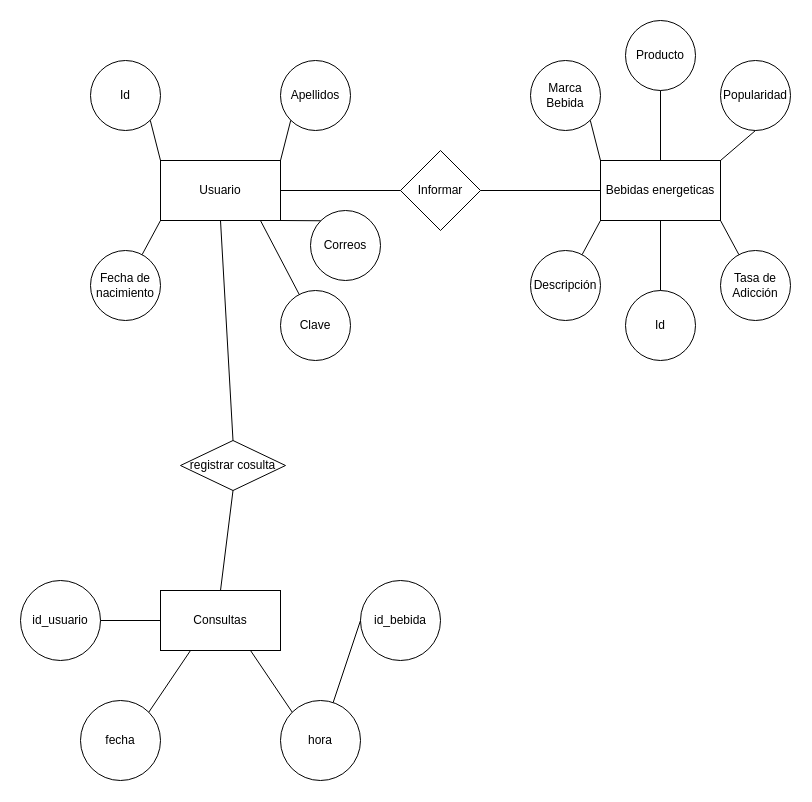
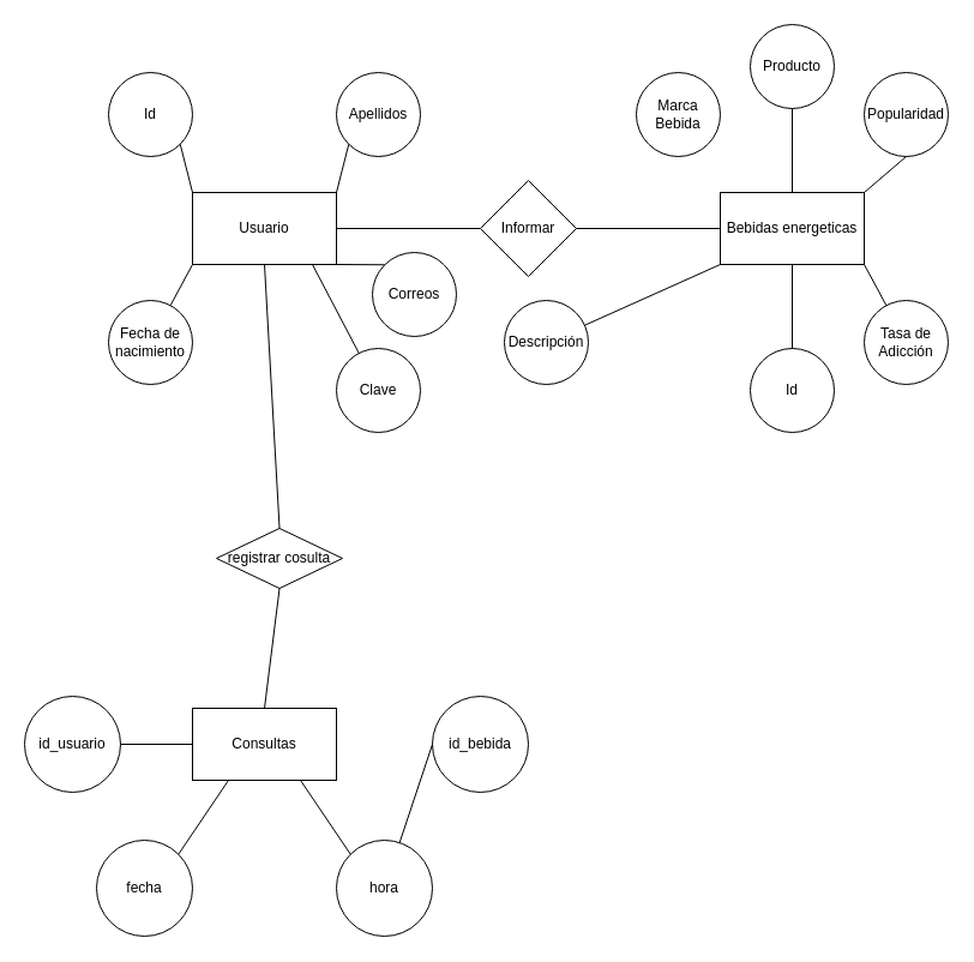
- <mxCell id="19" value="" style="endArrow=none;html=1;entryX=1;entryY=1;entryDx=0;entryDy=0;exitX=0;exitY=0;exitDx=0;exitDy=0;" parent="1" source="14" target="17" edge="1"><mxGeometry width="50" height="50" relative="1" as="geometry"><mxPoint x="420" y="220" as="sourcePoint" /><mxPoint x="470" y="170" as="targetPoint" /></mxGeometry></mxCell>
- <mxCell id="23" value="Descripción" style="ellipse;whiteSpace=wrap;html=1;aspect=fixed;" parent="1" vertex="1"><mxGeometry x="530" y="250" width="70" height="70" as="geometry" /></mxCell>
+ <mxCell id="23" value="Descripción" style="ellipse;whiteSpace=wrap;html=1;aspect=fixed;" parent="1" vertex="1"><mxGeometry x="420" y="250" width="70" height="70" as="geometry" /></mxCell>
